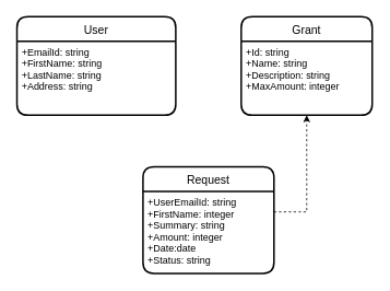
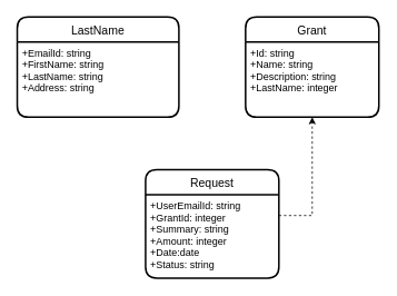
- <mxCell id="2" value="User" style="swimlane;childLayout=stackLayout;horizontal=1;startSize=30;horizontalStack=0;rounded=1;fontSize=14;fontStyle=0;strokeWidth=2;resizeParent=0;resizeLast=1;shadow=0;dashed=0;align=center;" parent="1" vertex="1"><mxGeometry x="20" y="20" width="194" height="120" as="geometry" /></mxCell>
+ <mxCell id="2" value="LastName" style="swimlane;childLayout=stackLayout;horizontal=1;startSize=30;horizontalStack=0;rounded=1;fontSize=14;fontStyle=0;strokeWidth=2;resizeParent=0;resizeLast=1;shadow=0;dashed=0;align=center;" parent="1" vertex="1"><mxGeometry x="20" y="20" width="194" height="120" as="geometry" /></mxCell>
- <mxCell id="5" value="+Id: string&#10;+Name: string&#10;+Description: string&#10;+MaxAmount: integer" style="align=left;strokeColor=none;fillColor=none;spacingLeft=4;fontSize=12;verticalAlign=top;resizable=0;rotatable=0;part=1;" parent="4" vertex="1"><mxGeometry y="30" width="160" height="90" as="geometry" /></mxCell>
+ <mxCell id="5" value="+Id: string&#10;+Name: string&#10;+Description: string&#10;+LastName: integer" style="align=left;strokeColor=none;fillColor=none;spacingLeft=4;fontSize=12;verticalAlign=top;resizable=0;rotatable=0;part=1;" parent="4" vertex="1"><mxGeometry y="30" width="160" height="90" as="geometry" /></mxCell>
- <mxCell id="7" value="+UserEmailId: string&#10;+FirstName: integer&#10;+Summary: string&#10;+Amount: integer&#10;+Date:date&#10;+Status: string" style="align=left;strokeColor=none;fillColor=none;spacingLeft=4;fontSize=12;verticalAlign=top;resizable=0;rotatable=0;part=1;" vertex="1" parent="6"><mxGeometry y="30" width="160" height="100" as="geometry" /></mxCell>
+ <mxCell id="7" value="+UserEmailId: string&#10;+GrantId: integer&#10;+Summary: string&#10;+Amount: integer&#10;+Date:date&#10;+Status: string" style="align=left;strokeColor=none;fillColor=none;spacingLeft=4;fontSize=12;verticalAlign=top;resizable=0;rotatable=0;part=1;" vertex="1" parent="6"><mxGeometry y="30" width="160" height="100" as="geometry" /></mxCell>
